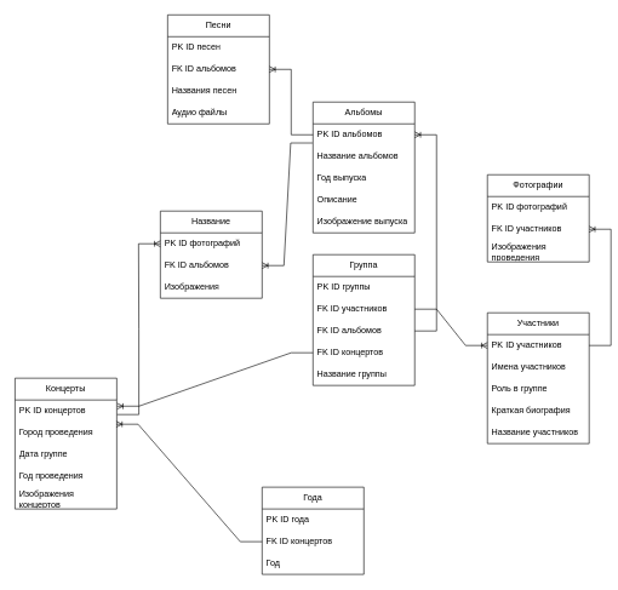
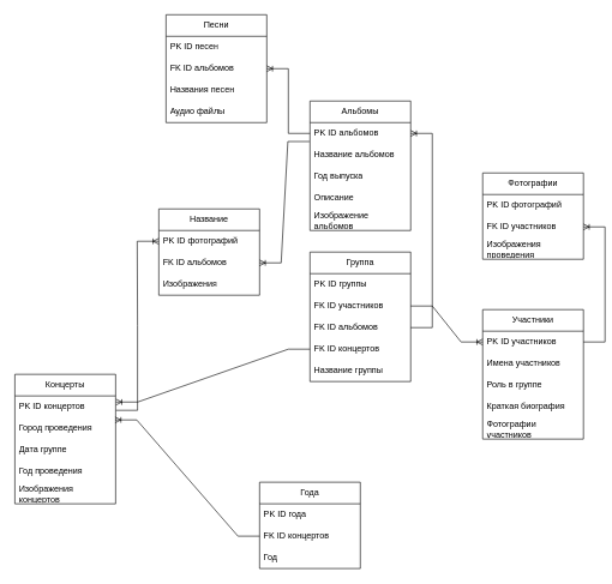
- <mxCell id="27" value="Изображение выпуска" style="text;strokeColor=none;fillColor=none;align=left;verticalAlign=middle;spacingLeft=4;spacingRight=4;overflow=hidden;points=[[0,0.5],[1,0.5]];portConstraint=eastwest;rotatable=0;whiteSpace=wrap;html=1;" vertex="1" parent="22"><mxGeometry y="150" width="140" height="30" as="geometry" /></mxCell>
+ <mxCell id="27" value="Изображение альбомов" style="text;strokeColor=none;fillColor=none;align=left;verticalAlign=middle;spacingLeft=4;spacingRight=4;overflow=hidden;points=[[0,0.5],[1,0.5]];portConstraint=eastwest;rotatable=0;whiteSpace=wrap;html=1;" vertex="1" parent="22"><mxGeometry y="150" width="140" height="30" as="geometry" /></mxCell>
- <mxCell id="21" value="Название участников" style="text;strokeColor=none;fillColor=none;align=left;verticalAlign=middle;spacingLeft=4;spacingRight=4;overflow=hidden;points=[[0,0.5],[1,0.5]];portConstraint=eastwest;rotatable=0;whiteSpace=wrap;html=1;" vertex="1" parent="16"><mxGeometry y="150" width="140" height="30" as="geometry" /></mxCell>
+ <mxCell id="21" value="Фотографии участников" style="text;strokeColor=none;fillColor=none;align=left;verticalAlign=middle;spacingLeft=4;spacingRight=4;overflow=hidden;points=[[0,0.5],[1,0.5]];portConstraint=eastwest;rotatable=0;whiteSpace=wrap;html=1;" vertex="1" parent="16"><mxGeometry y="150" width="140" height="30" as="geometry" /></mxCell>
